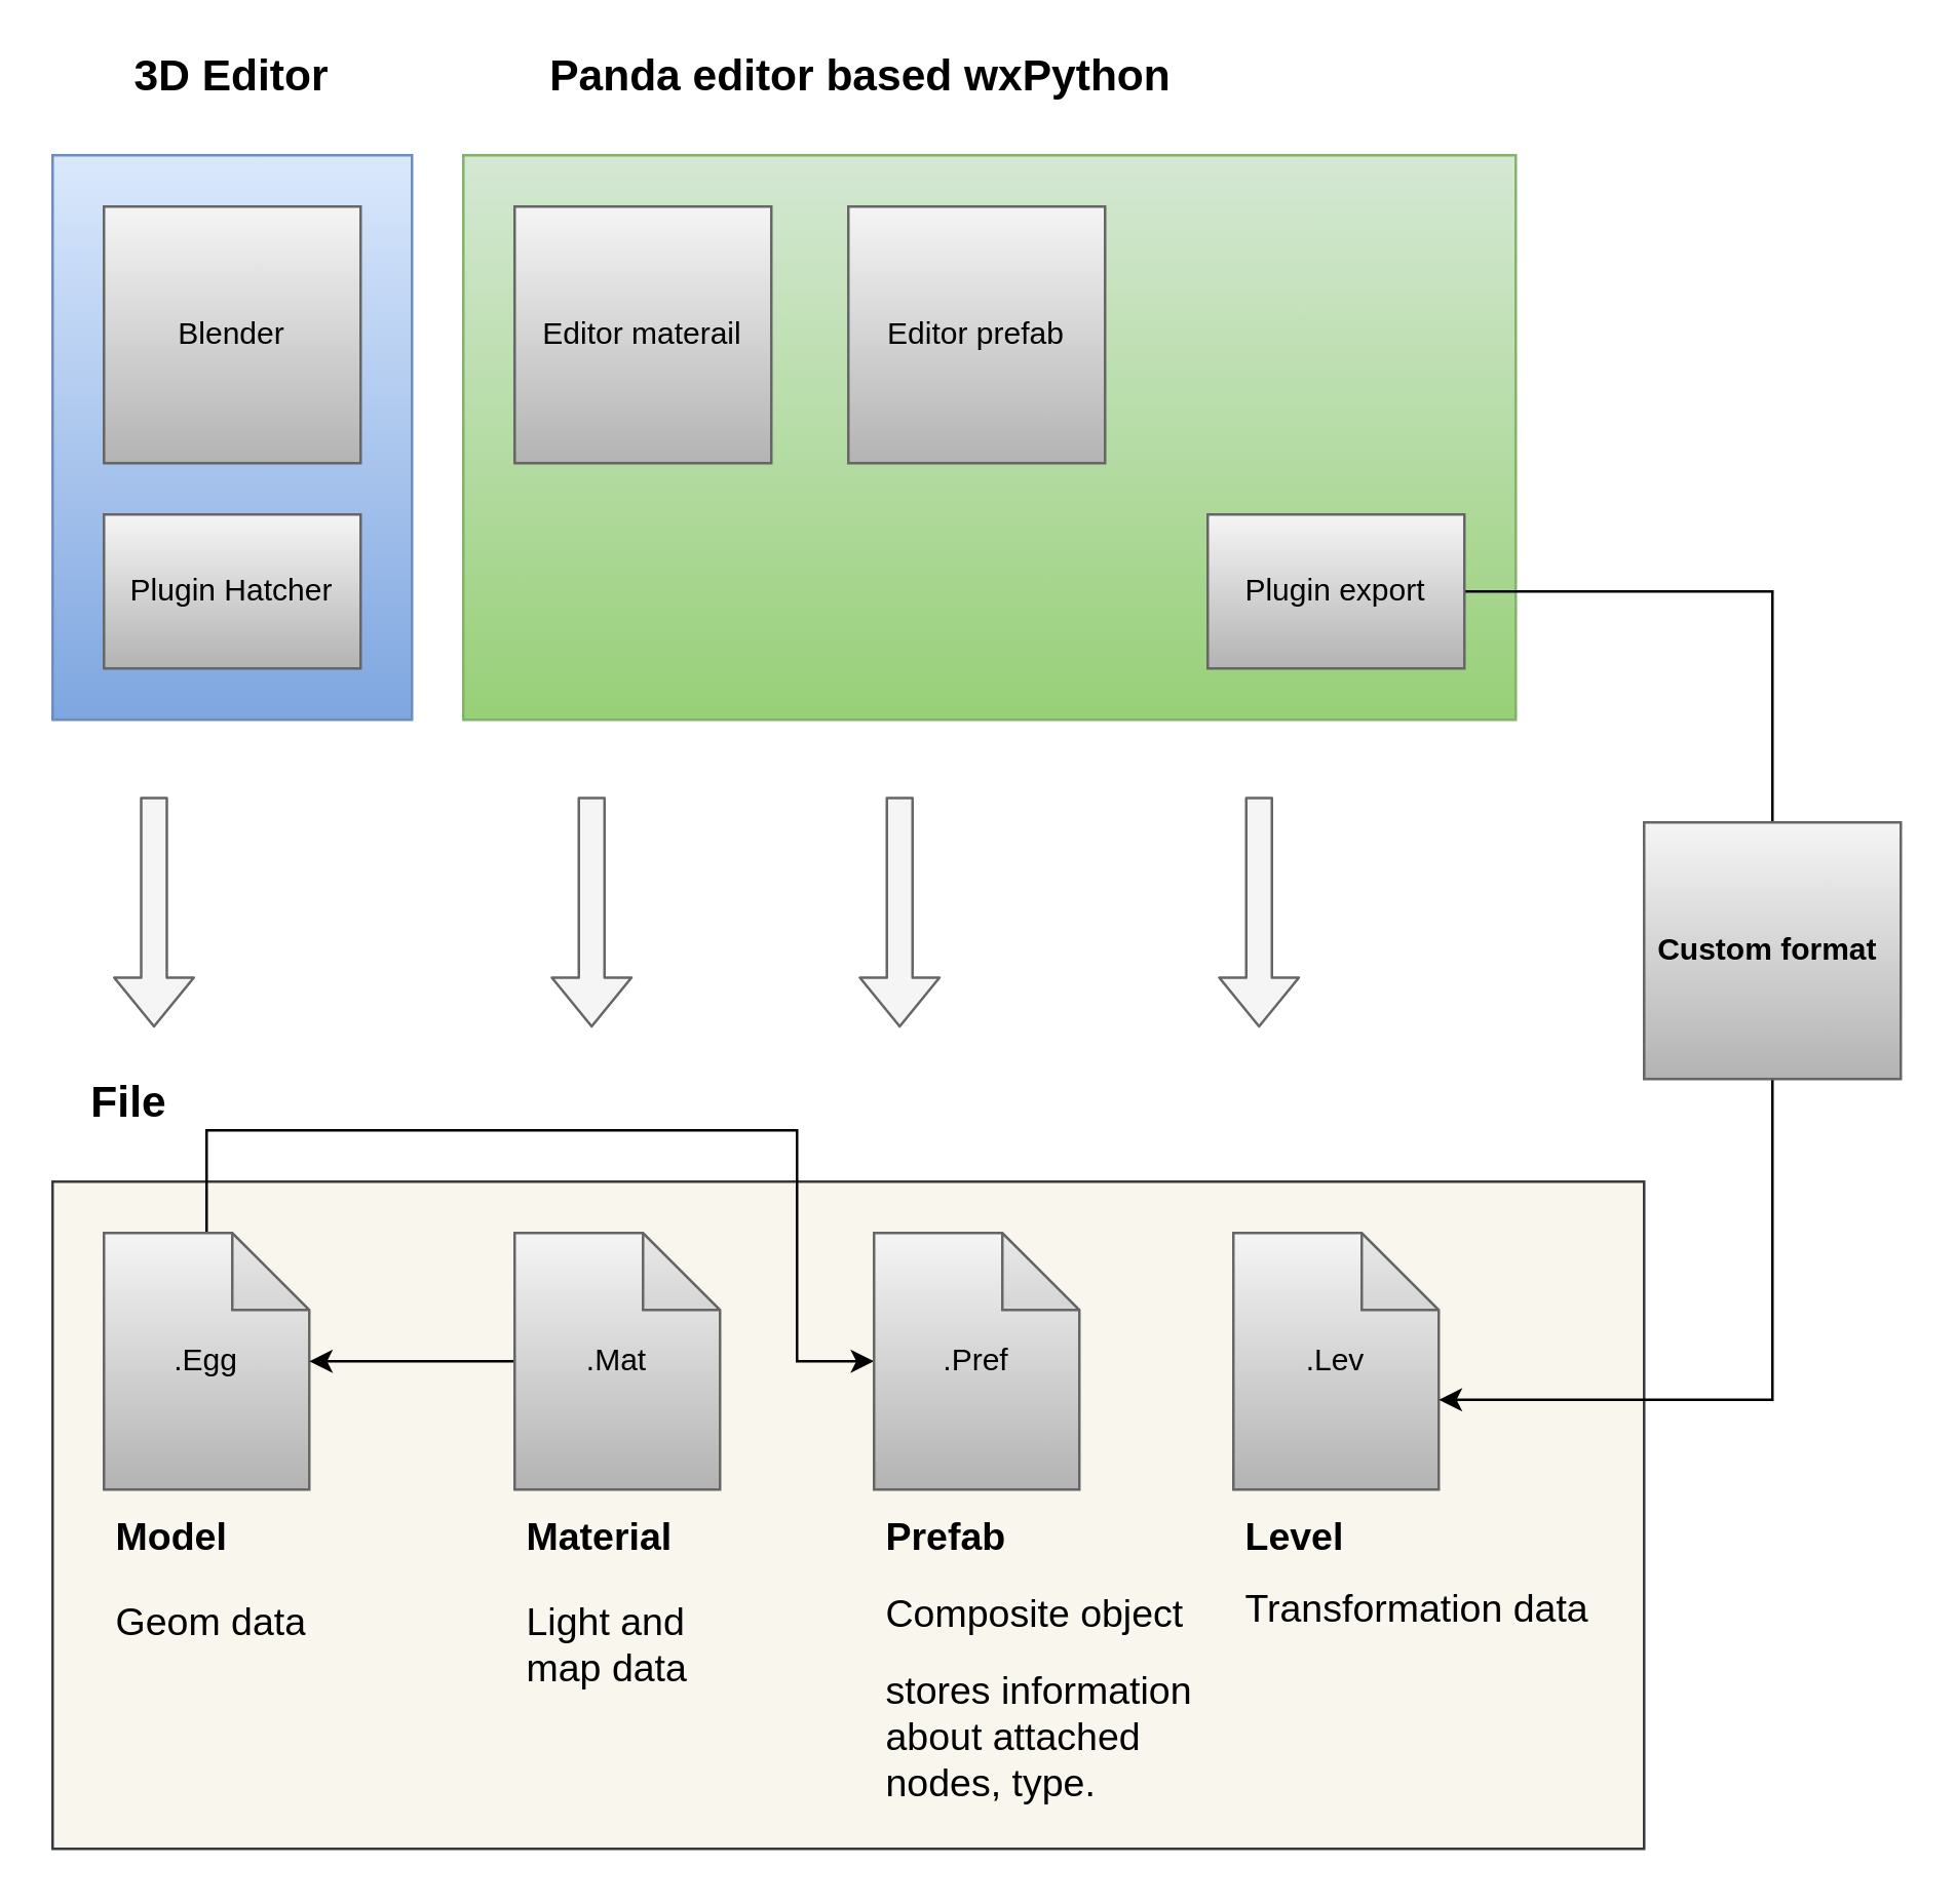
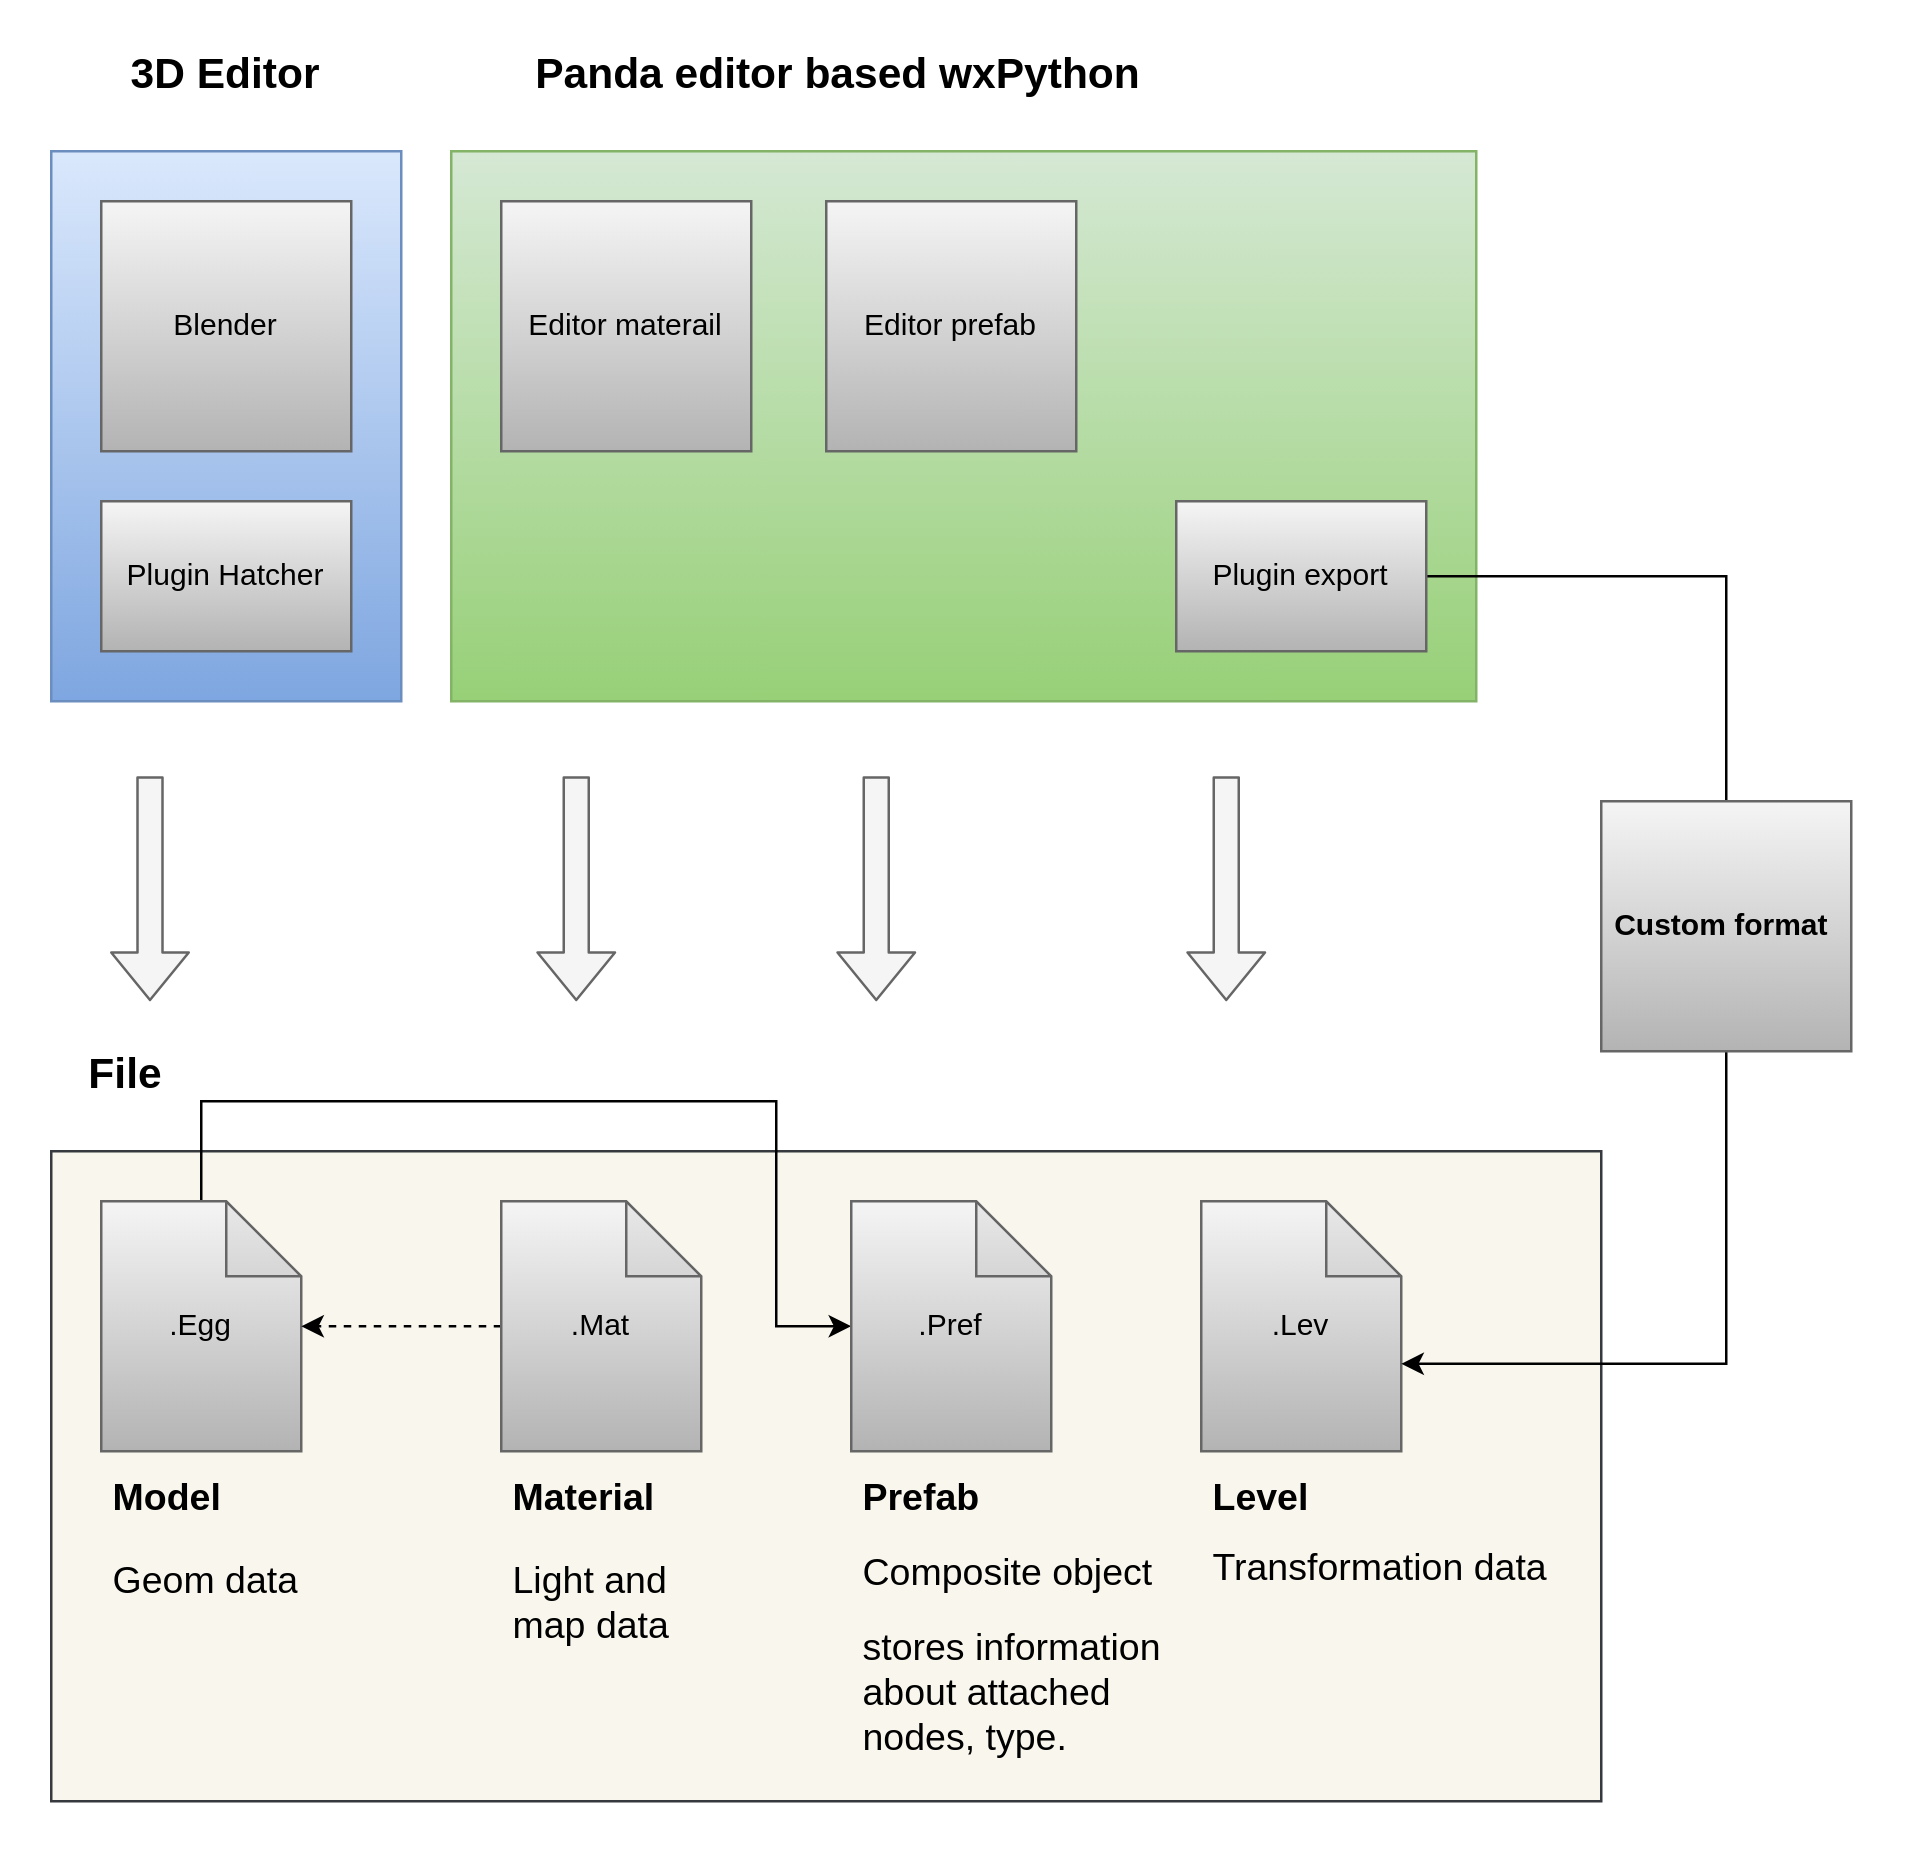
- <mxCell id="10" style="edgeStyle=orthogonalEdgeStyle;rounded=0;orthogonalLoop=1;jettySize=auto;html=1;exitX=0;exitY=0.5;exitDx=0;exitDy=0;exitPerimeter=0;fontColor=#FFFF99;" edge="1" parent="1" source="11" target="8"><mxGeometry relative="1" as="geometry" /></mxCell>
+ <mxCell id="10" style="edgeStyle=orthogonalEdgeStyle;rounded=0;orthogonalLoop=1;jettySize=auto;html=1;exitX=0;exitY=0.5;exitDx=0;exitDy=0;exitPerimeter=0;fontColor=#FFFF99;dashed=1;" edge="1" parent="1" source="11" target="8"><mxGeometry relative="1" as="geometry" /></mxCell>
